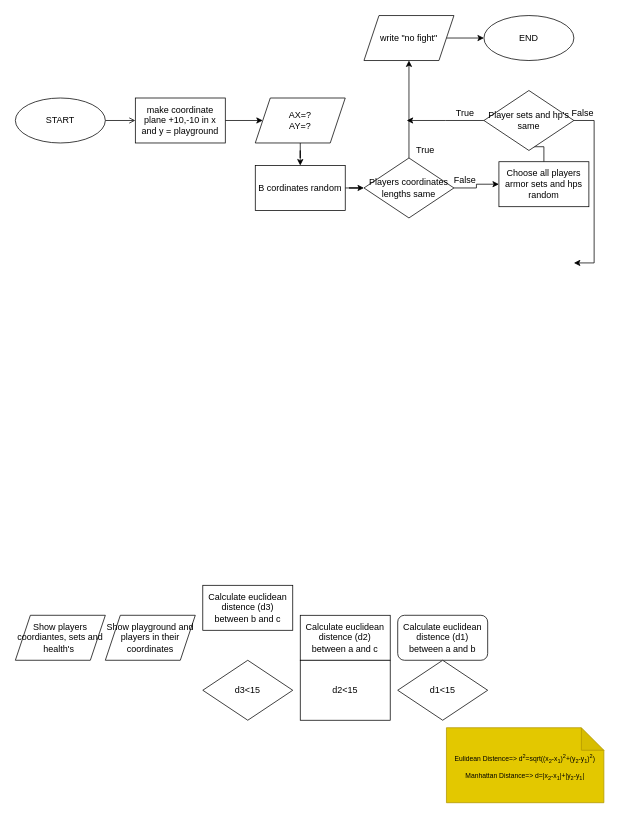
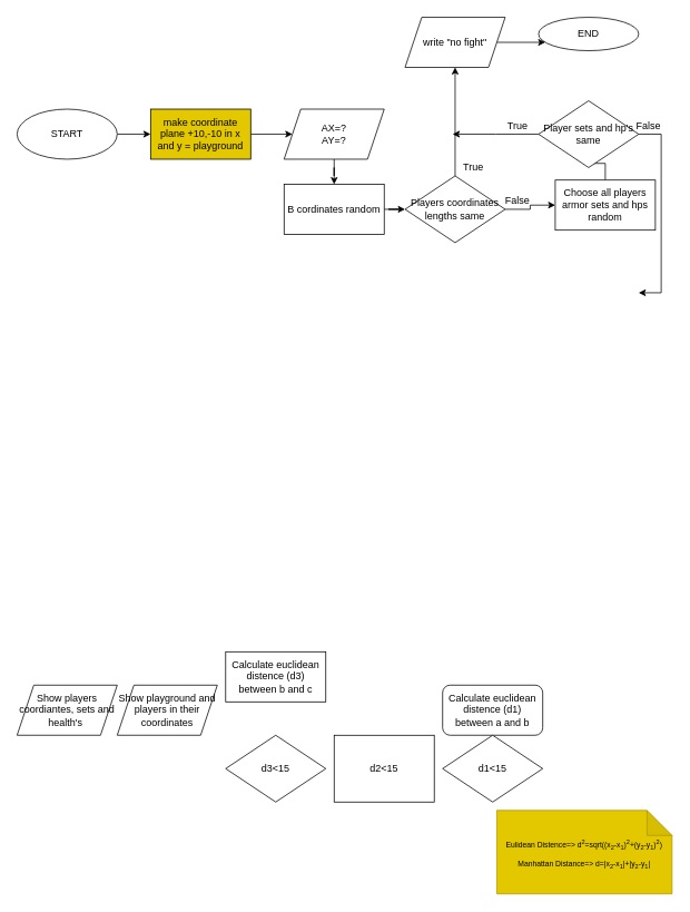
- <mxCell id="19" value="END" style="ellipse;whiteSpace=wrap;html=1;rounded=0;" parent="1" vertex="1"><mxGeometry x="645" y="20" width="120" height="60" as="geometry" /></mxCell>
+ <mxCell id="19" value="END" style="ellipse;whiteSpace=wrap;html=1;rounded=0;" parent="1" vertex="1"><mxGeometry x="645" y="20" width="120" height="40" as="geometry" /></mxCell>
- <mxCell id="2" style="edgeStyle=orthogonalEdgeStyle;rounded=0;orthogonalLoop=1;jettySize=auto;html=1;entryX=0;entryY=0.5;entryDx=0;entryDy=0;endArrow=open;" parent="1" source="3" target="5" edge="1"><mxGeometry relative="1" as="geometry" /></mxCell>
+ <mxCell id="2" style="edgeStyle=orthogonalEdgeStyle;rounded=0;orthogonalLoop=1;jettySize=auto;html=1;entryX=0;entryY=0.5;entryDx=0;entryDy=0;" parent="1" source="3" target="5" edge="1"><mxGeometry relative="1" as="geometry" /></mxCell>
- <mxCell id="5" value="make coordinate plane +10,-10 in x and y = playground" style="rounded=0;whiteSpace=wrap;html=1;" parent="1" vertex="1"><mxGeometry x="180" y="130" width="120" height="60" as="geometry" /></mxCell>
+ <mxCell id="5" value="make coordinate plane +10,-10 in x and y = playground" style="rounded=0;whiteSpace=wrap;html=1;fillColor=#e3c800;" parent="1" vertex="1"><mxGeometry x="180" y="130" width="120" height="60" as="geometry" /></mxCell>
- <mxCell id="29" value="Calculate euclidean distence (d2)&lt;br&gt;between a and c" style="rounded=0;whiteSpace=wrap;html=1;" parent="1" vertex="1"><mxGeometry x="400" y="820" width="120" height="60" as="geometry" /></mxCell>
